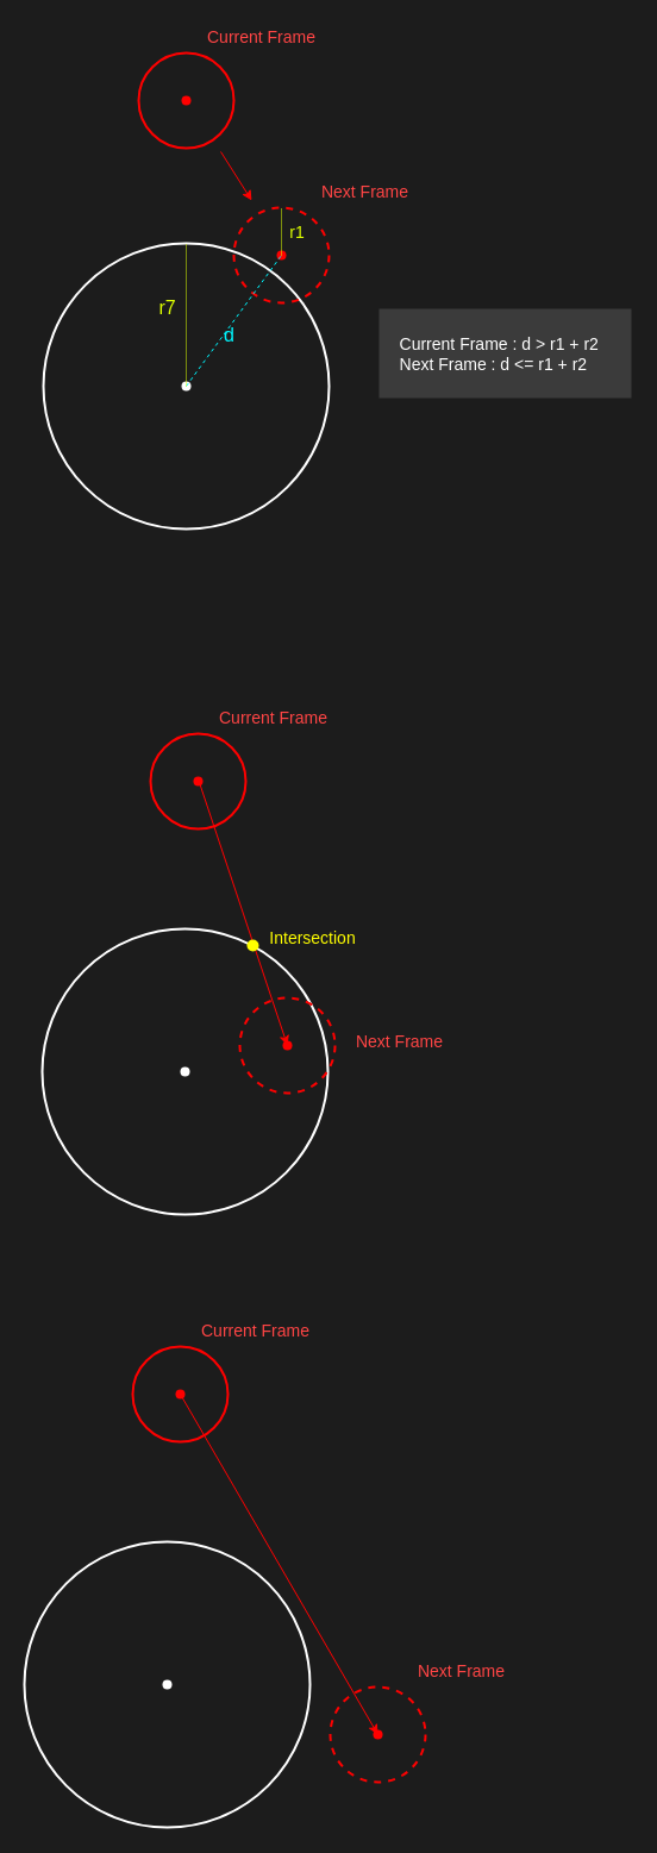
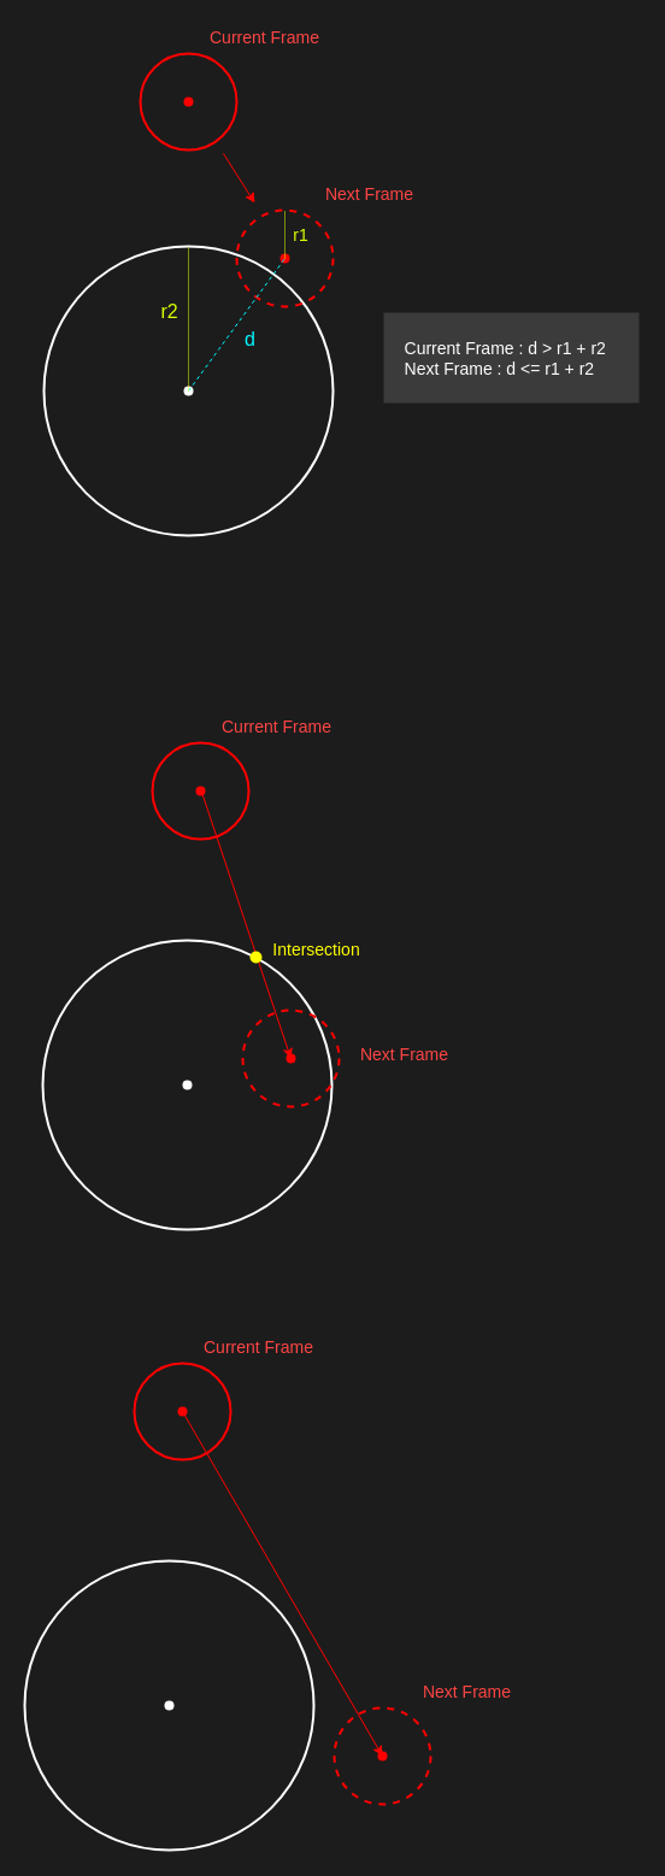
- <mxCell id="16" value="r7" style="text;html=1;align=center;verticalAlign=middle;resizable=0;points=[];autosize=1;strokeColor=none;fillColor=none;fontSize=16;fontColor=#DDFF00;" parent="1" vertex="1"><mxGeometry x="120" y="248" width="40" height="20" as="geometry" /></mxCell>
+ <mxCell id="16" value="r2" style="text;html=1;align=center;verticalAlign=middle;resizable=0;points=[];autosize=1;strokeColor=none;fillColor=none;fontSize=16;fontColor=#DDFF00;" parent="1" vertex="1"><mxGeometry x="120" y="248" width="40" height="20" as="geometry" /></mxCell>
- <mxCell id="15" value="d" style="text;html=1;align=center;verticalAlign=middle;resizable=0;points=[];autosize=1;strokeColor=none;fillColor=none;fontSize=16;fontColor=#00F7FF;" parent="1" vertex="1"><mxGeometry x="172" y="271" width="40" height="20" as="geometry" /></mxCell>
+ <mxCell id="15" value="d" style="text;html=1;align=center;verticalAlign=middle;resizable=0;points=[];autosize=1;strokeColor=none;fillColor=none;fontSize=16;fontColor=#00F7FF;" parent="1" vertex="1"><mxGeometry x="187" y="271" width="40" height="20" as="geometry" /></mxCell>
